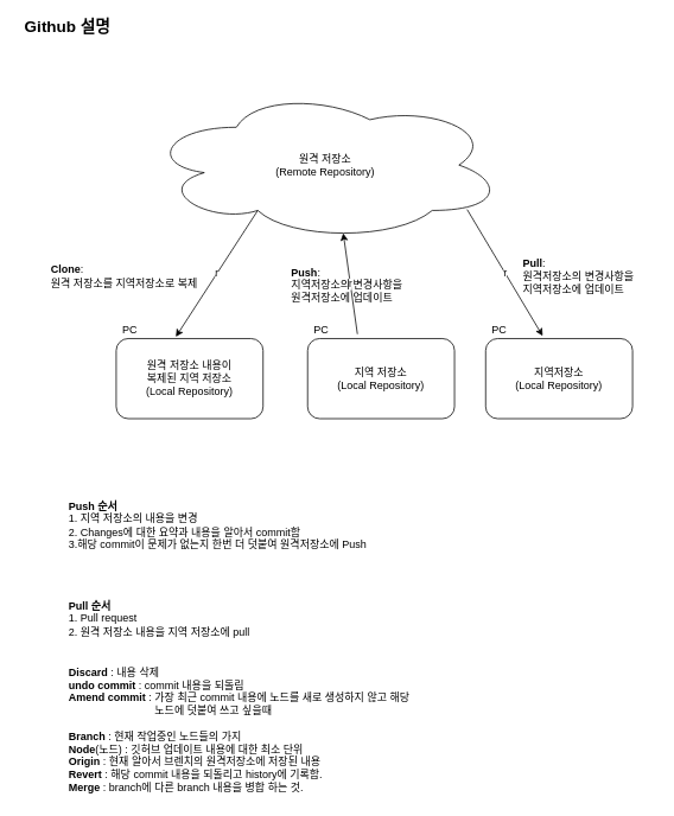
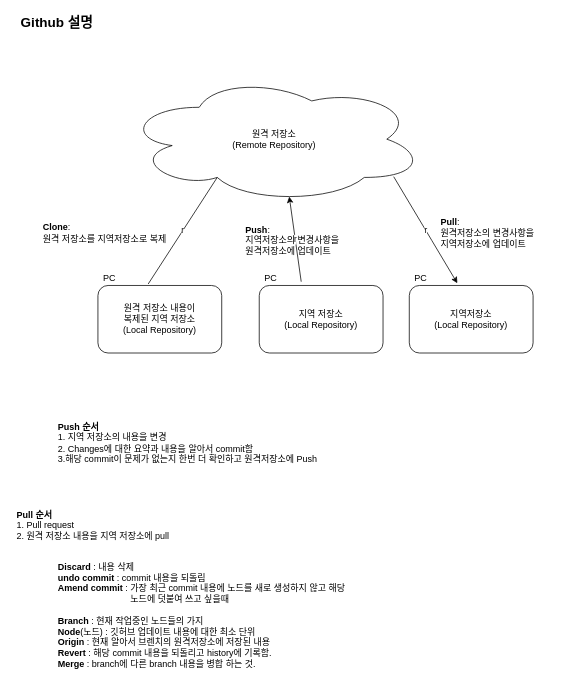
- <mxCell id="6" value="r" style="endArrow=classic;html=1;rounded=0;exitX=0.31;exitY=0.8;exitDx=0;exitDy=0;exitPerimeter=0;entryX=0.406;entryY=-0.022;entryDx=0;entryDy=0;entryPerimeter=0;" edge="1" parent="1" source="2" target="3"><mxGeometry width="50" height="50" relative="1" as="geometry"><mxPoint x="305" y="245" as="sourcePoint" /><mxPoint x="185" y="385" as="targetPoint" /></mxGeometry></mxCell>
+ <mxCell id="6" value="r" style="endArrow=none;html=1;rounded=0;exitX=0.31;exitY=0.8;exitDx=0;exitDy=0;exitPerimeter=0;entryX=0.406;entryY=-0.022;entryDx=0;entryDy=0;entryPerimeter=0;" edge="1" parent="1" source="2" target="3"><mxGeometry width="50" height="50" relative="1" as="geometry"><mxPoint x="305" y="245" as="sourcePoint" /><mxPoint x="185" y="385" as="targetPoint" /></mxGeometry></mxCell>
- <mxCell id="14" value="&lt;b&gt;Push 순서&lt;/b&gt;&lt;br&gt;1. 지역 저장소의 내용을 변경&lt;br&gt;2. Changes에 대한 요약과 내용을 알아서 commit함&lt;br&gt;3.해당 commit이 문제가 없는지 한번 더 덧붙여 원격저장소에 Push&amp;nbsp;" style="text;html=1;align=left;verticalAlign=middle;resizable=0;points=[];autosize=1;strokeColor=none;fillColor=none;" vertex="1" parent="1"><mxGeometry x="75" y="560" width="390" height="60" as="geometry" /></mxCell>
+ <mxCell id="14" value="&lt;b&gt;Push 순서&lt;/b&gt;&lt;br&gt;1. 지역 저장소의 내용을 변경&lt;br&gt;2. Changes에 대한 요약과 내용을 알아서 commit함&lt;br&gt;3.해당 commit이 문제가 없는지 한번 더 확인하고 원격저장소에 Push&amp;nbsp;" style="text;html=1;align=left;verticalAlign=middle;resizable=0;points=[];autosize=1;strokeColor=none;fillColor=none;" vertex="1" parent="1"><mxGeometry x="75" y="560" width="390" height="60" as="geometry" /></mxCell>
- <mxCell id="16" value="&lt;b&gt;Pull 순서&lt;/b&gt;&lt;br&gt;1. Pull request&lt;br&gt;2. 원격 저장소 내용을 지역 저장소에 pull" style="text;html=1;align=left;verticalAlign=middle;resizable=0;points=[];autosize=1;strokeColor=none;fillColor=none;" vertex="1" parent="1"><mxGeometry x="75" y="670" width="230" height="50" as="geometry" /></mxCell>
+ <mxCell id="16" value="&lt;b&gt;Pull 순서&lt;/b&gt;&lt;br&gt;1. Pull request&lt;br&gt;2. 원격 저장소 내용을 지역 저장소에 pull" style="text;html=1;align=left;verticalAlign=middle;resizable=0;points=[];autosize=1;strokeColor=none;fillColor=none;" vertex="1" parent="1"><mxGeometry x="20" y="675" width="230" height="50" as="geometry" /></mxCell>
